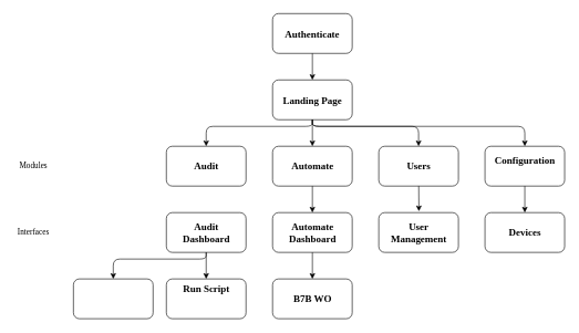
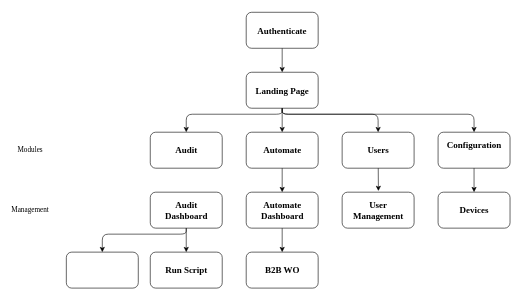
- <mxCell id="9" value="&lt;font face=&quot;Old Standard TT&quot;&gt;Interfaces&lt;/font&gt;" style="text;html=1;strokeColor=none;fillColor=none;align=center;verticalAlign=middle;whiteSpace=wrap;rounded=0;" vertex="1" parent="1"><mxGeometry x="20" y="340" width="60" height="20" as="geometry" /></mxCell>
+ <mxCell id="9" value="&lt;font face=&quot;Old Standard TT&quot;&gt;Management&lt;/font&gt;" style="text;html=1;strokeColor=none;fillColor=none;align=center;verticalAlign=middle;whiteSpace=wrap;rounded=0;" vertex="1" parent="1"><mxGeometry x="20" y="340" width="60" height="20" as="geometry" /></mxCell>
- <mxCell id="32" value="&lt;font face=&quot;Old Standard TT&quot;&gt;&lt;span style=&quot;font-size: 15px&quot;&gt;Run Script&lt;/span&gt;&lt;/font&gt;" style="text;html=1;strokeColor=none;fillColor=none;align=center;verticalAlign=middle;whiteSpace=wrap;rounded=0;fontStyle=1;" vertex="1" parent="1"><mxGeometry x="257.5" y="425" width="105" height="20" as="geometry" /></mxCell>
+ <mxCell id="32" value="&lt;font face=&quot;Old Standard TT&quot;&gt;&lt;span style=&quot;font-size: 15px&quot;&gt;Run Script&lt;/span&gt;&lt;/font&gt;" style="text;html=1;strokeColor=none;fillColor=none;align=center;verticalAlign=middle;whiteSpace=wrap;rounded=0;fontStyle=1;" vertex="1" parent="1"><mxGeometry x="257.5" y="440" width="105" height="20" as="geometry" /></mxCell>
- <mxCell id="39" value="&lt;font face=&quot;Old Standard TT&quot; style=&quot;font-size: 15px&quot;&gt;B7B WO&lt;/font&gt;" style="text;html=1;strokeColor=none;fillColor=none;align=center;verticalAlign=middle;whiteSpace=wrap;rounded=0;fontStyle=1;" vertex="1" parent="1"><mxGeometry x="417.5" y="440" width="105" height="20" as="geometry" /></mxCell>
+ <mxCell id="39" value="&lt;font face=&quot;Old Standard TT&quot; style=&quot;font-size: 15px&quot;&gt;B2B WO&lt;/font&gt;" style="text;html=1;strokeColor=none;fillColor=none;align=center;verticalAlign=middle;whiteSpace=wrap;rounded=0;fontStyle=1;" vertex="1" parent="1"><mxGeometry x="417.5" y="440" width="105" height="20" as="geometry" /></mxCell>
